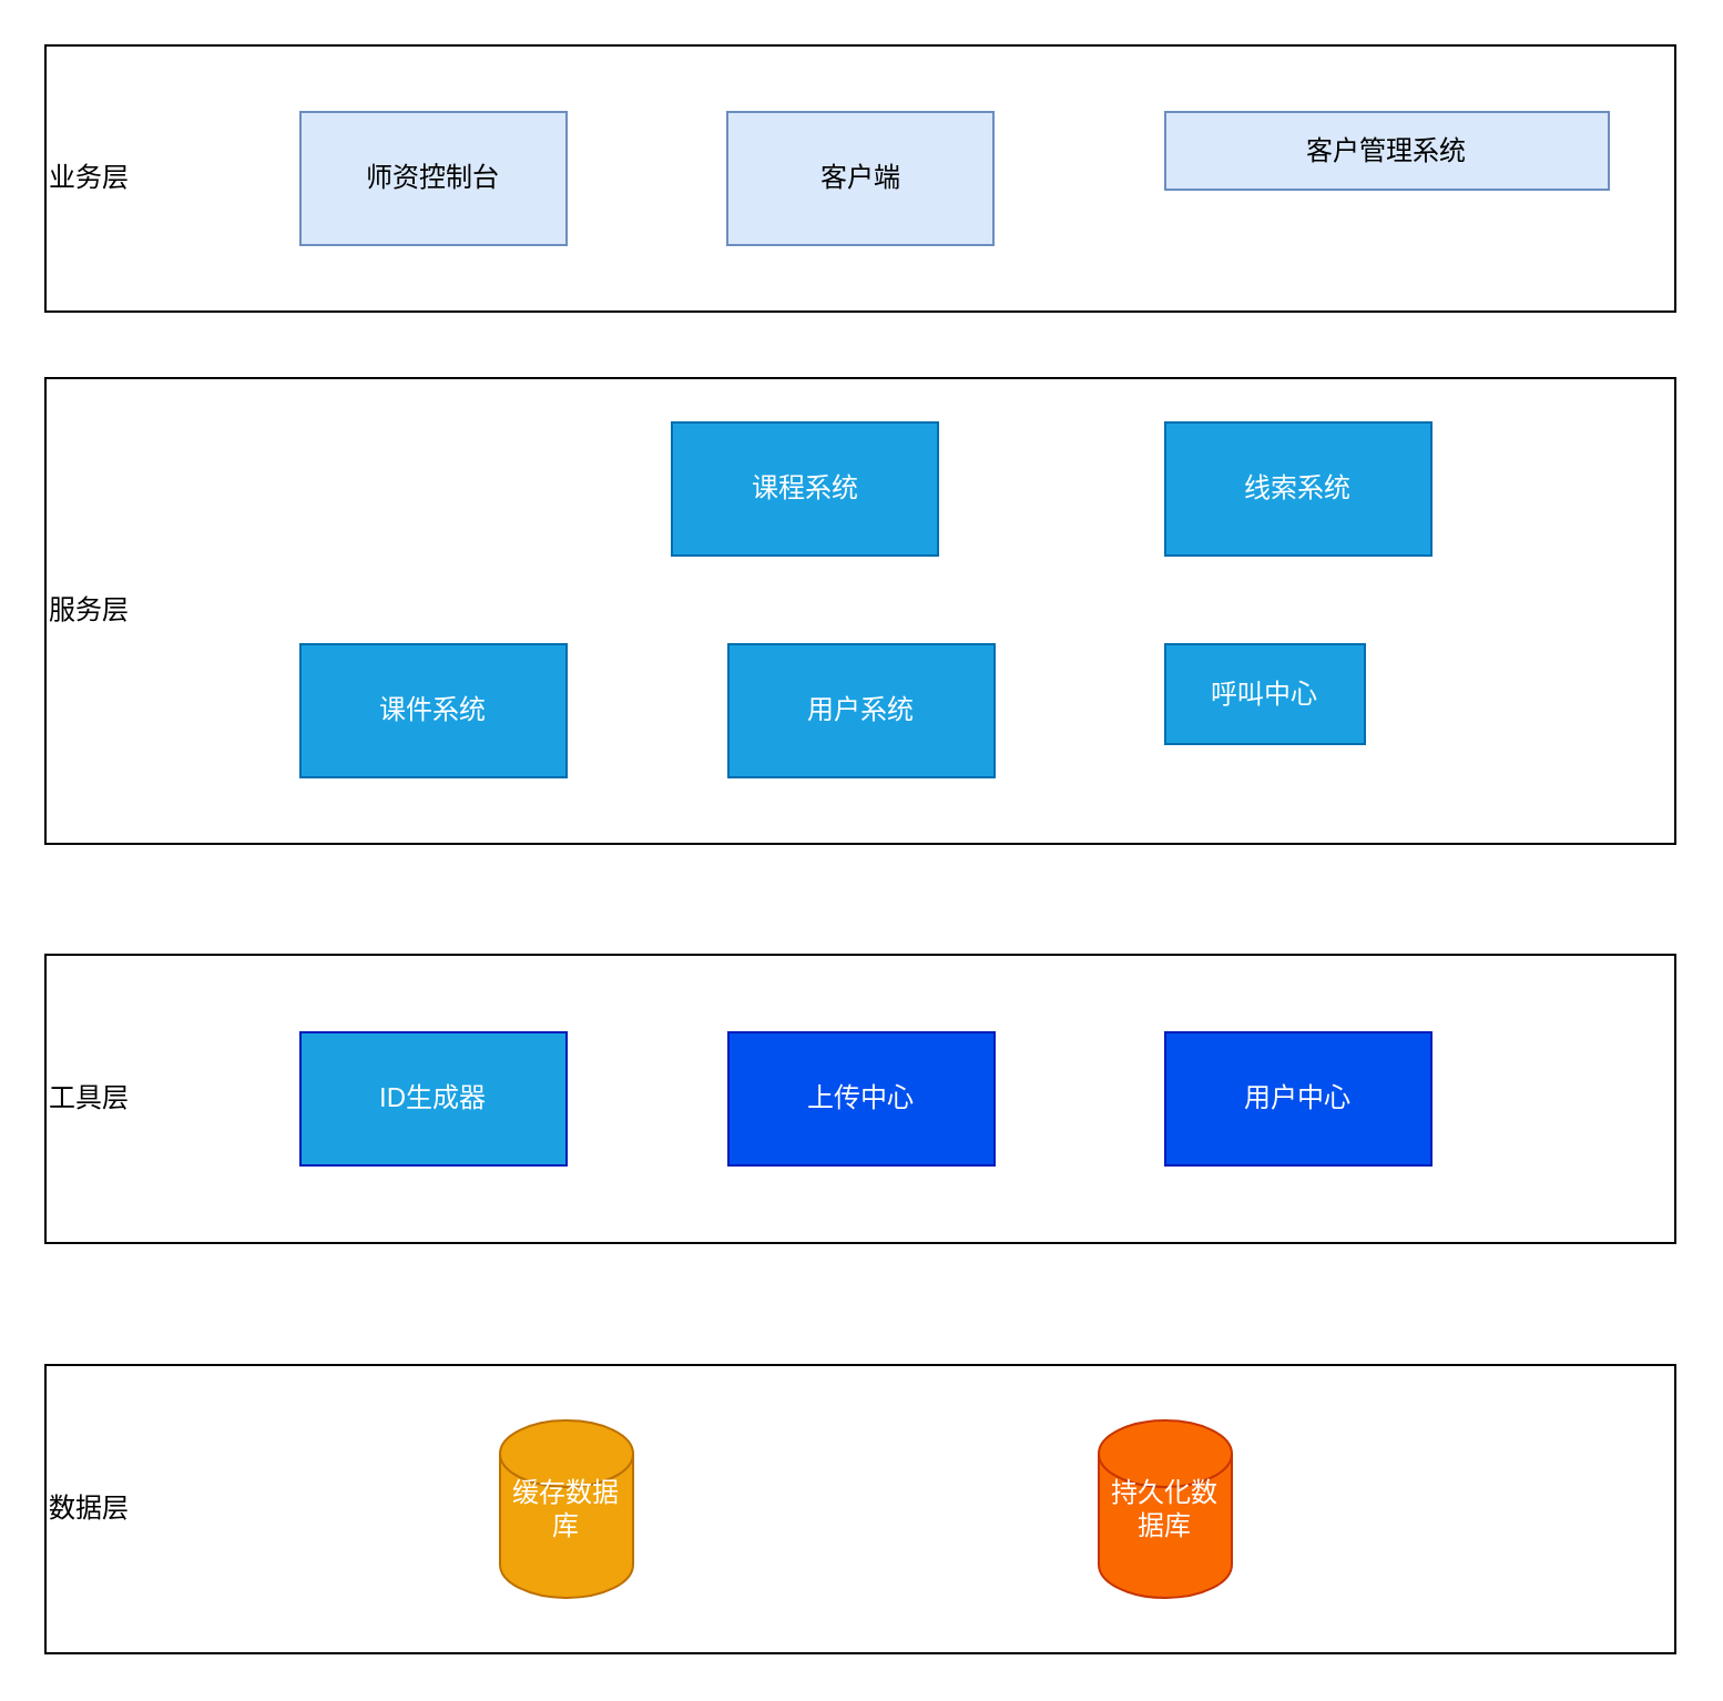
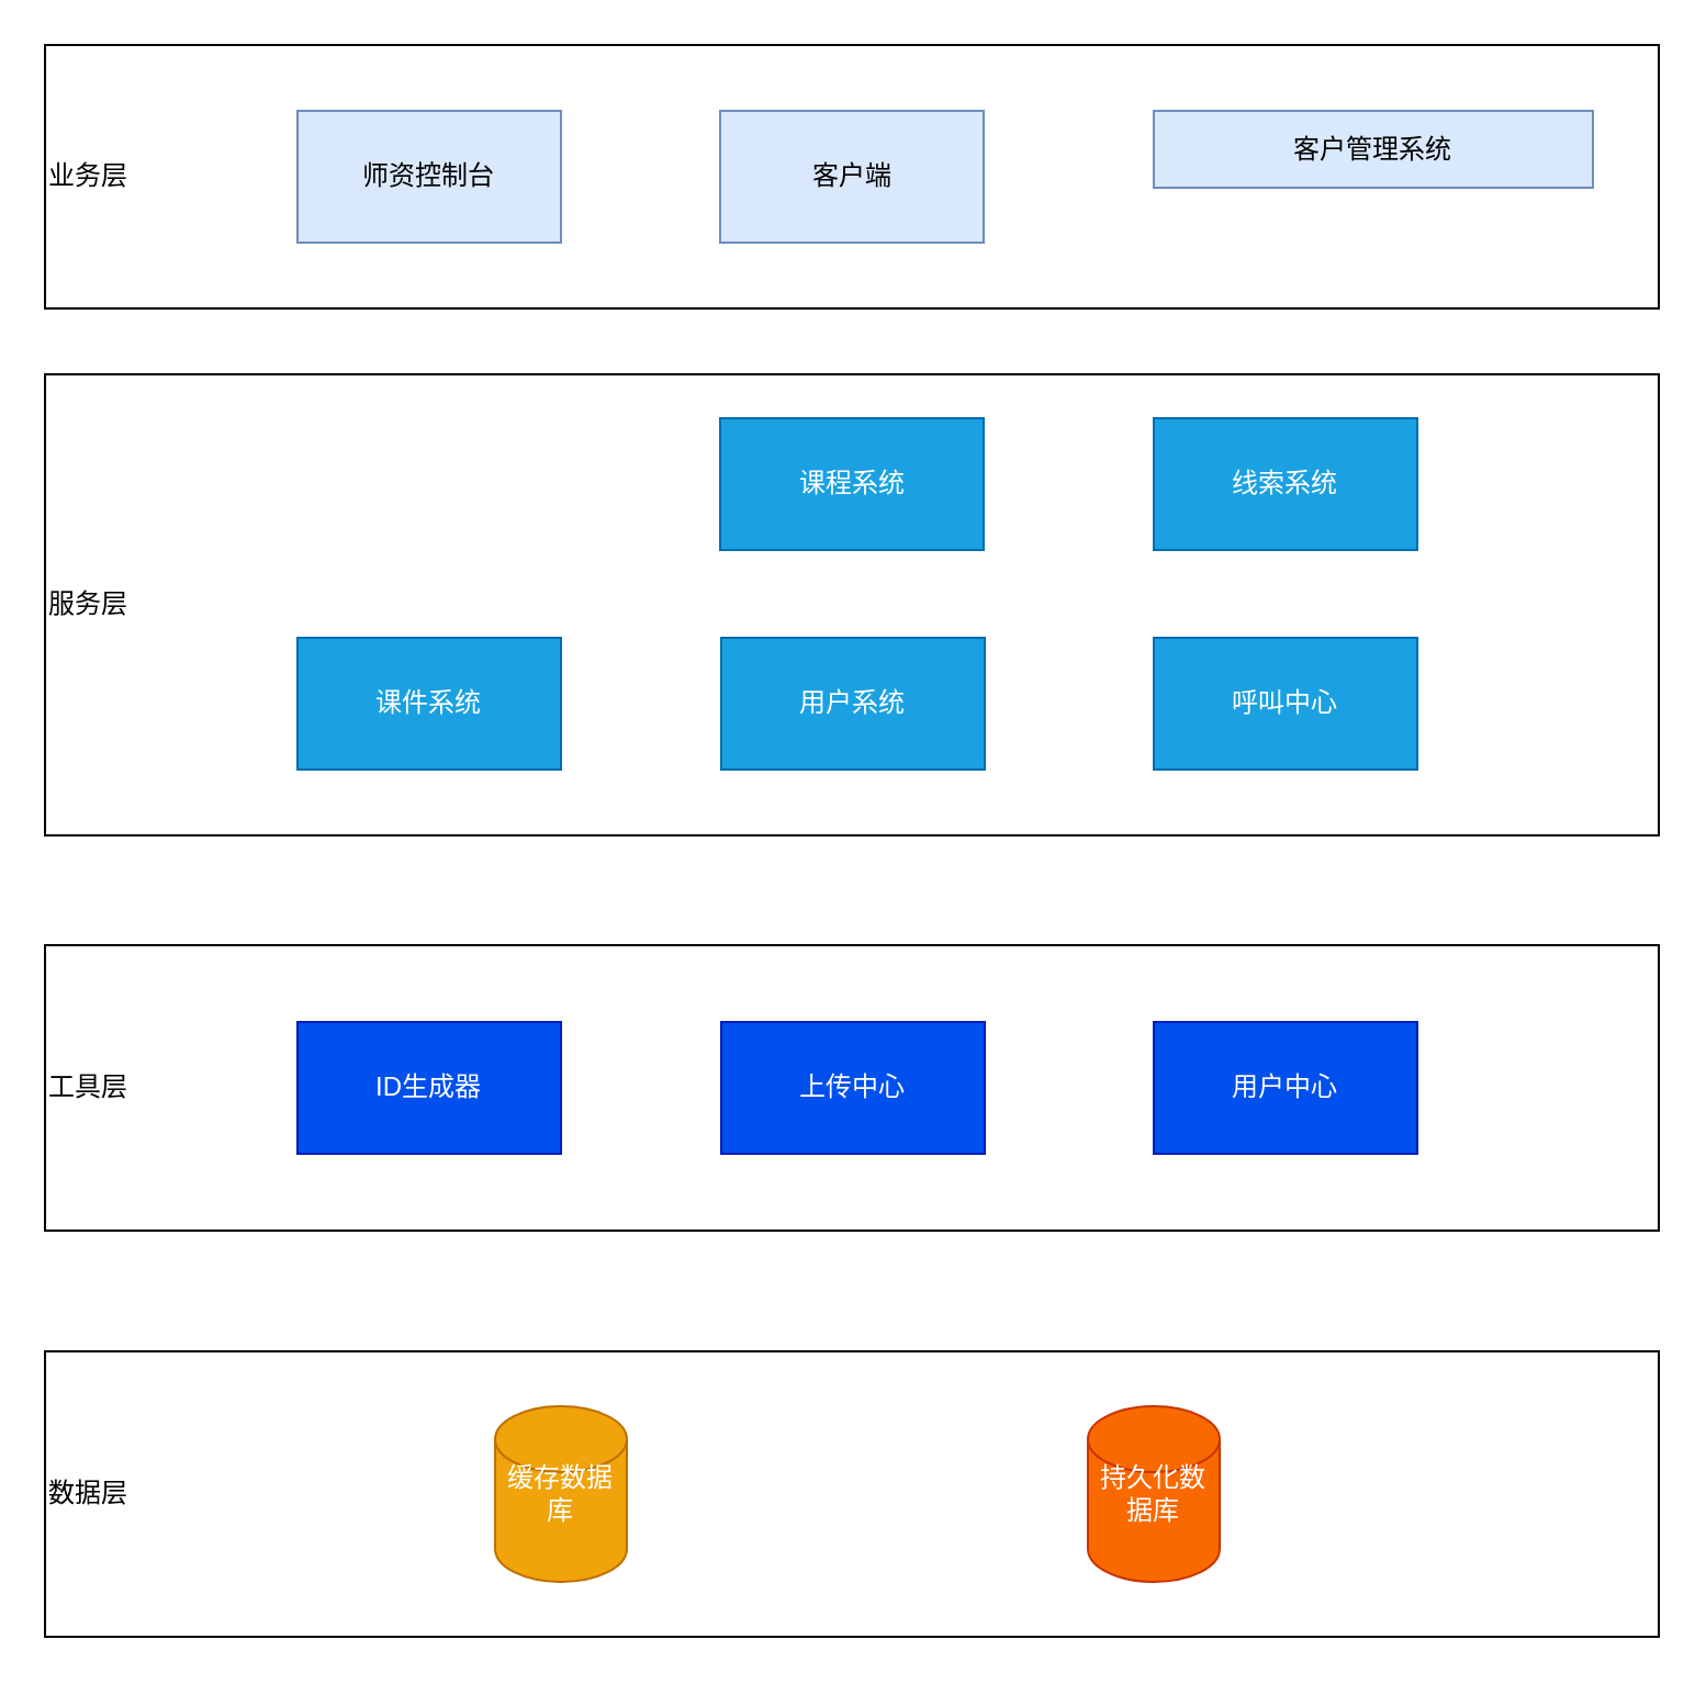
- <mxCell id="7" value="课程系统" style="rounded=0;whiteSpace=wrap;html=1;fillColor=#1ba1e2;strokeColor=#006EAF;fontColor=#ffffff;" vertex="1" parent="1"><mxGeometry x="302.5" y="190" width="120" height="60" as="geometry" /></mxCell>
+ <mxCell id="7" value="课程系统" style="rounded=0;whiteSpace=wrap;html=1;fillColor=#1ba1e2;strokeColor=#006EAF;fontColor=#ffffff;" vertex="1" parent="1"><mxGeometry x="327.5" y="190" width="120" height="60" as="geometry" /></mxCell>
- <mxCell id="9" value="呼叫中心" style="rounded=0;whiteSpace=wrap;html=1;fillColor=#1ba1e2;strokeColor=#006EAF;fontColor=#ffffff;" vertex="1" parent="1"><mxGeometry x="525" y="290" width="90" height="45" as="geometry" /></mxCell>
+ <mxCell id="9" value="呼叫中心" style="rounded=0;whiteSpace=wrap;html=1;fillColor=#1ba1e2;strokeColor=#006EAF;fontColor=#ffffff;" vertex="1" parent="1"><mxGeometry x="525" y="290" width="120" height="60" as="geometry" /></mxCell>
- <mxCell id="15" value="ID生成器" style="rounded=0;whiteSpace=wrap;html=1;fillColor=#1ba1e2;strokeColor=#001DBC;fontColor=#ffffff;" vertex="1" parent="1"><mxGeometry x="135" y="465" width="120" height="60" as="geometry" /></mxCell>
+ <mxCell id="15" value="ID生成器" style="rounded=0;whiteSpace=wrap;html=1;fillColor=#0050ef;strokeColor=#001DBC;fontColor=#ffffff;" vertex="1" parent="1"><mxGeometry x="135" y="465" width="120" height="60" as="geometry" /></mxCell>
